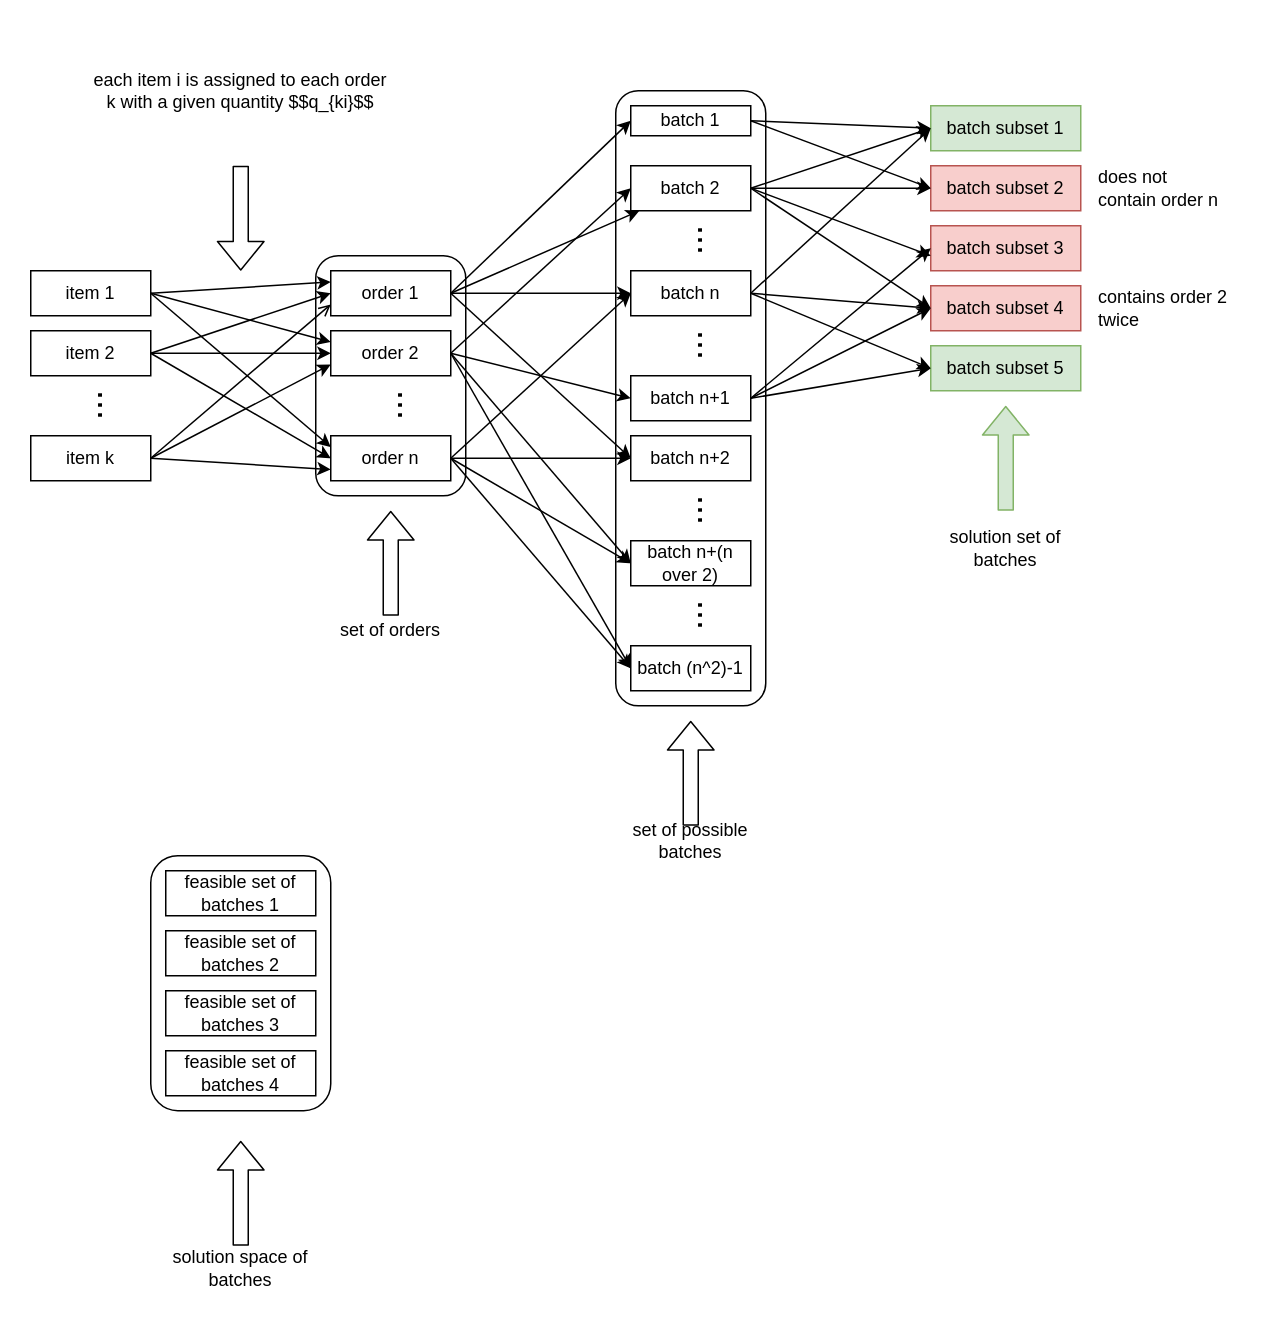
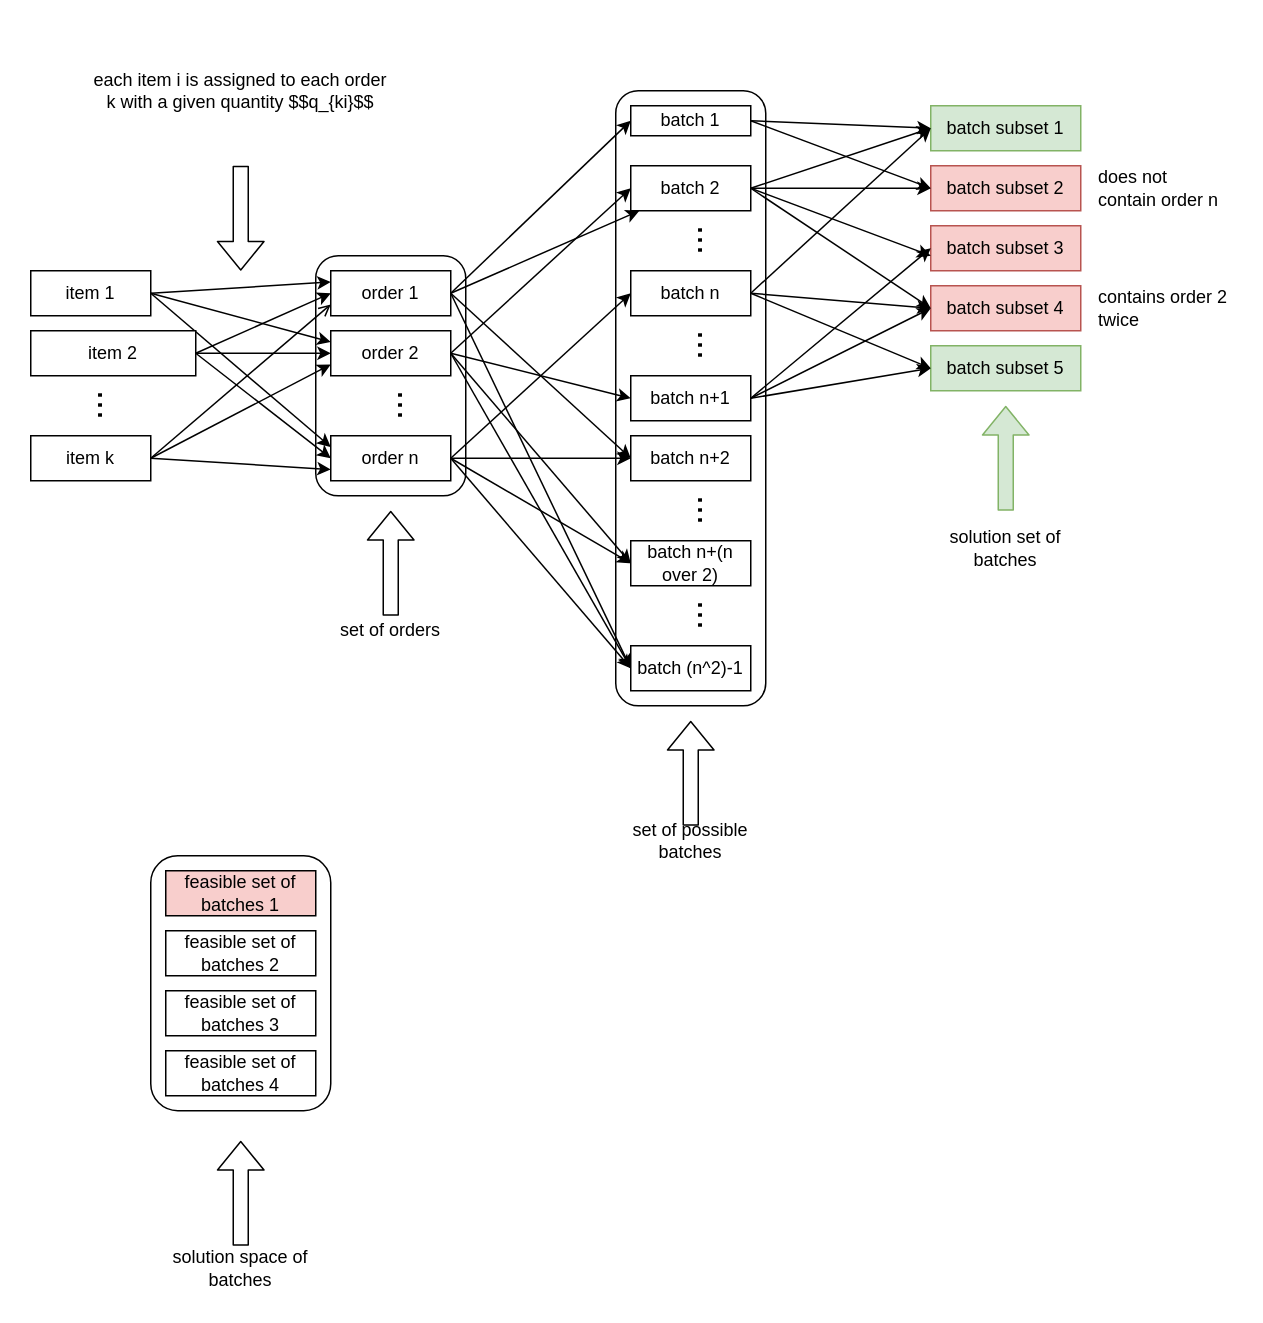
- <mxCell id="37" style="edgeStyle=none;rounded=0;orthogonalLoop=1;jettySize=auto;html=1;exitX=1;exitY=0.5;exitDx=0;exitDy=0;fontSize=12;" parent="1" source="4" target="12" edge="1"><mxGeometry relative="1" as="geometry" /></mxCell>
+ <mxCell id="37" style="edgeStyle=none;rounded=0;orthogonalLoop=1;jettySize=auto;html=1;exitX=1;exitY=0.5;exitDx=0;exitDy=0;entryX=0;entryY=0.5;entryDx=0;entryDy=0;fontSize=12;" parent="1" source="4" target="20" edge="1"><mxGeometry relative="1" as="geometry" /></mxCell>
- <mxCell id="28" value="item 2" style="rounded=0;whiteSpace=wrap;html=1;" parent="1" vertex="1"><mxGeometry x="20" y="220" width="80" height="30" as="geometry" /></mxCell>
+ <mxCell id="28" value="item 2" style="rounded=0;whiteSpace=wrap;html=1;" parent="1" vertex="1"><mxGeometry x="20" y="220" width="110" height="30" as="geometry" /></mxCell>
- <mxCell id="74" value="feasible set of batches 1" style="rounded=0;whiteSpace=wrap;html=1;" parent="1" vertex="1"><mxGeometry x="110" y="580" width="100" height="30" as="geometry" /></mxCell>
+ <mxCell id="74" value="feasible set of batches 1" style="rounded=0;whiteSpace=wrap;html=1;fillColor=#f8cecc;" parent="1" vertex="1"><mxGeometry x="110" y="580" width="100" height="30" as="geometry" /></mxCell>
